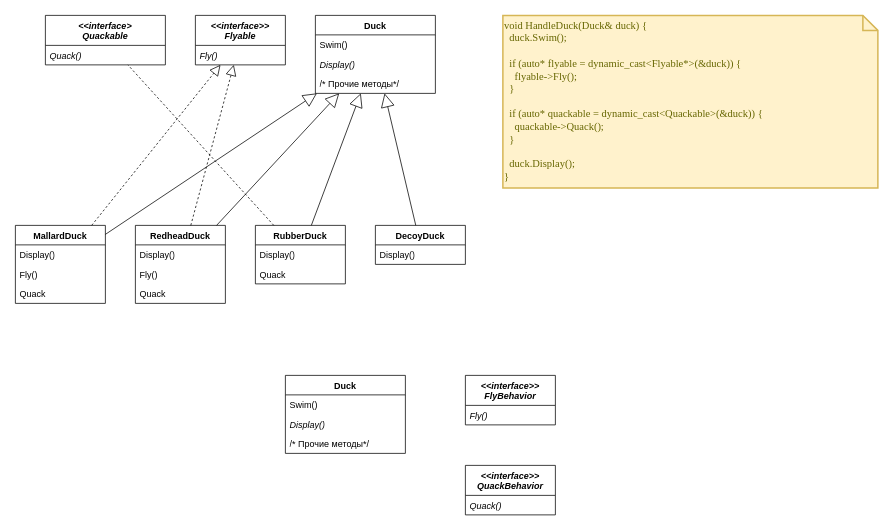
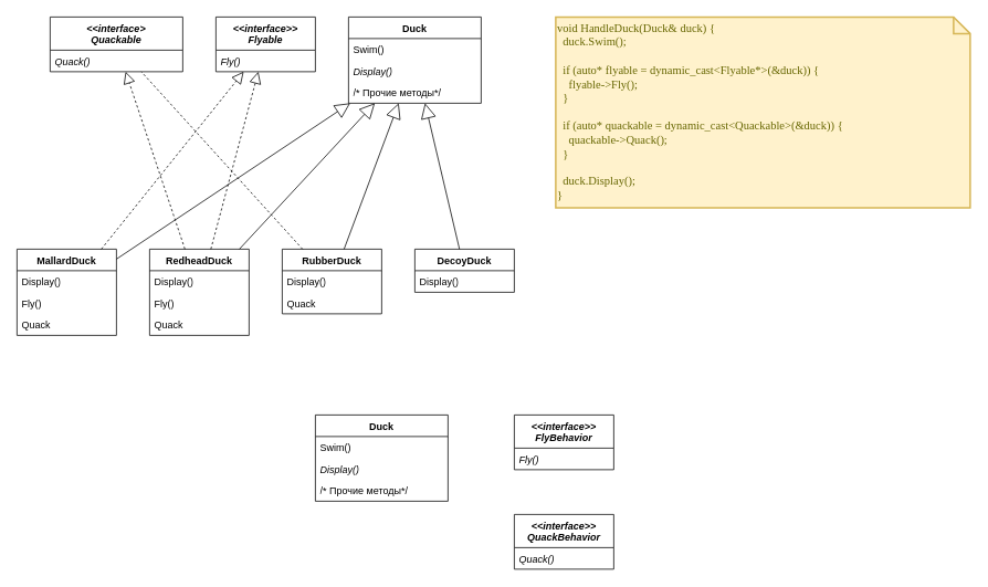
+ <mxCell id="27" value="" style="endArrow=block;dashed=1;endFill=0;endSize=12;html=1;rounded=0;" parent="1" source="14" target="2" edge="1"><mxGeometry width="160" relative="1" as="geometry"><mxPoint x="70" y="160" as="sourcePoint" /><mxPoint x="230" y="160" as="targetPoint" /></mxGeometry></mxCell>
